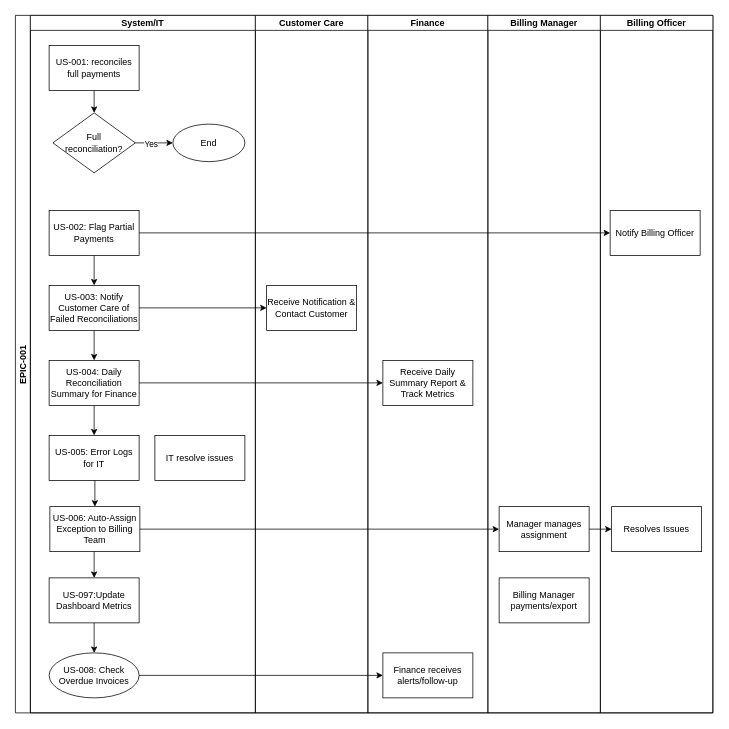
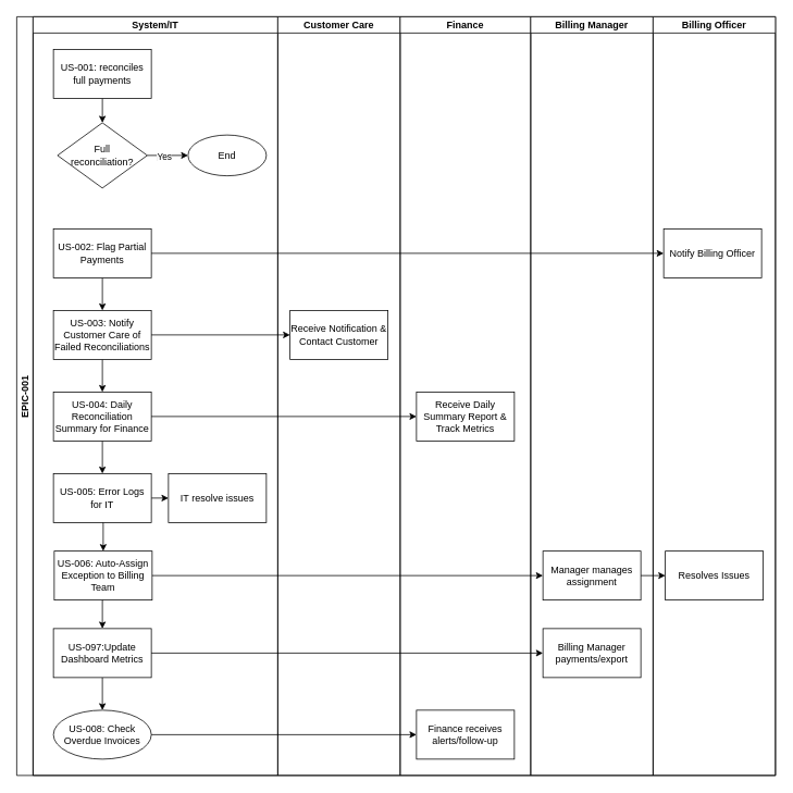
+ <mxCell id="13" style="edgeStyle=orthogonalEdgeStyle;rounded=0;orthogonalLoop=1;jettySize=auto;html=1;exitX=1;exitY=0.5;exitDx=0;exitDy=0;entryX=0;entryY=0.5;entryDx=0;entryDy=0;" parent="3" source="14" target="22" edge="1"><mxGeometry relative="1" as="geometry" /></mxCell>
+ <mxCell id="41" style="edgeStyle=orthogonalEdgeStyle;rounded=0;orthogonalLoop=1;jettySize=auto;html=1;exitX=1;exitY=0.5;exitDx=0;exitDy=0;" parent="2" source="24" target="33" edge="1"><mxGeometry relative="1" as="geometry" /></mxCell>
